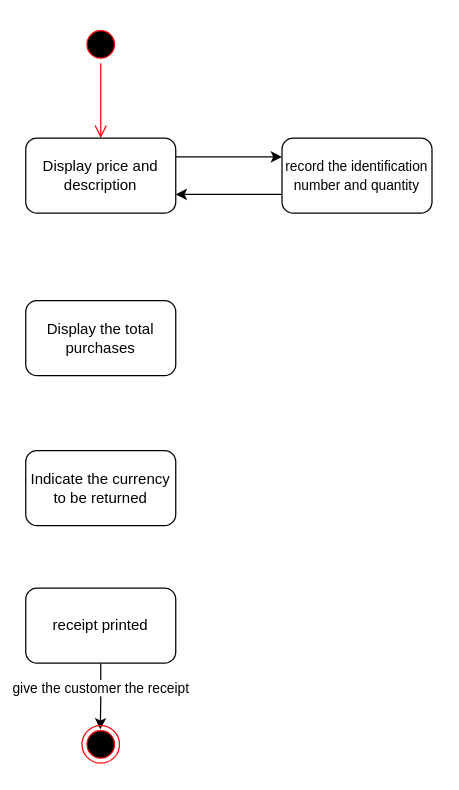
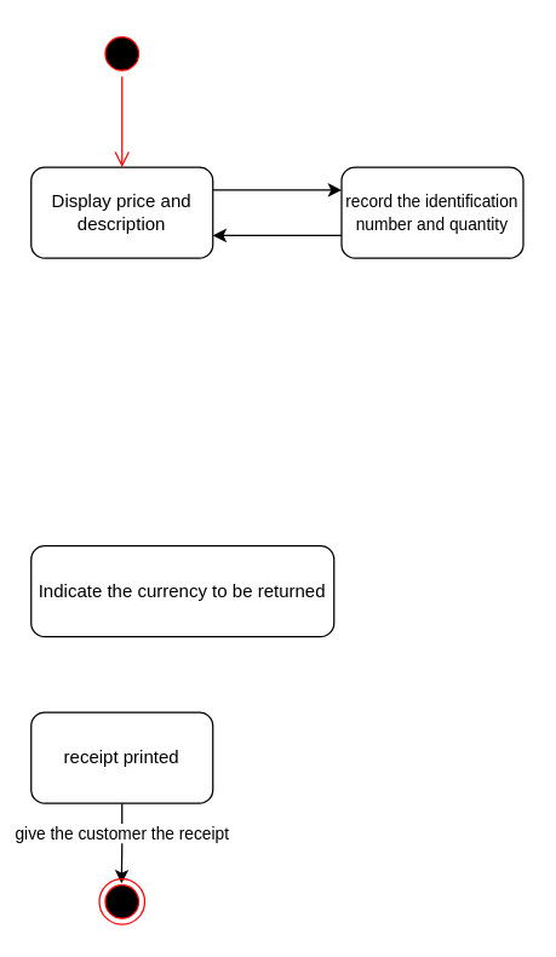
- <mxCell id="8" value="Display the total purchases" style="rounded=1;whiteSpace=wrap;html=1;" vertex="1" parent="1"><mxGeometry x="20" y="240" width="120" height="60" as="geometry" /></mxCell>
- <mxCell id="9" value="Indicate the currency to be returned" style="rounded=1;whiteSpace=wrap;html=1;" vertex="1" parent="1"><mxGeometry x="20" y="360" width="120" height="60" as="geometry" /></mxCell>
+ <mxCell id="9" value="Indicate the currency to be returned" style="rounded=1;whiteSpace=wrap;html=1;" vertex="1" parent="1"><mxGeometry x="20" y="360" width="200" height="60" as="geometry" /></mxCell>
